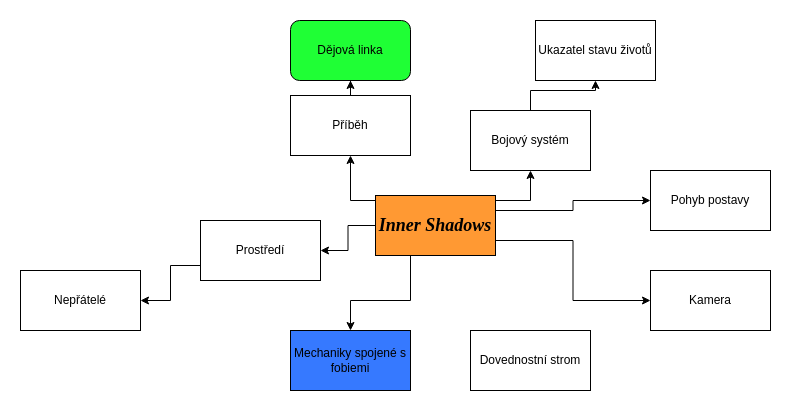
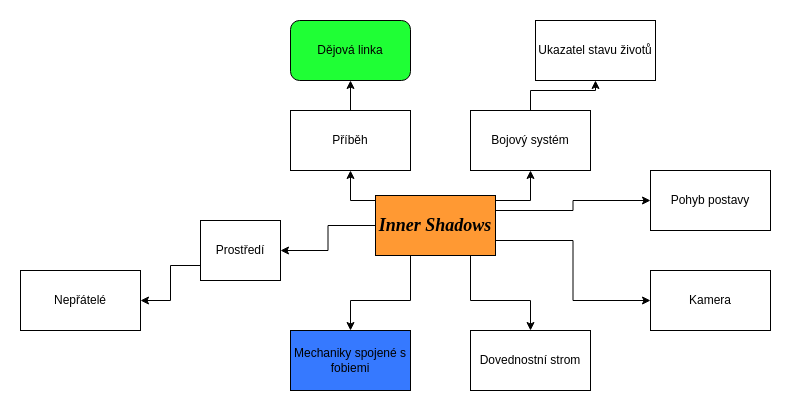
- <mxCell id="21" value="Příběh" style="rounded=0;whiteSpace=wrap;html=1;" parent="1" vertex="1"><mxGeometry x="290" y="95" width="120" height="60" as="geometry" /></mxCell>
+ <mxCell id="21" value="Příběh" style="rounded=0;whiteSpace=wrap;html=1;" parent="1" vertex="1"><mxGeometry x="290" y="110" width="120" height="60" as="geometry" /></mxCell>
- <mxCell id="12" value="Prostředí" style="rounded=0;whiteSpace=wrap;html=1;" parent="1" vertex="1"><mxGeometry x="200" y="220" width="120" height="60" as="geometry" /></mxCell>
+ <mxCell id="12" value="Prostředí" style="rounded=0;whiteSpace=wrap;html=1;" parent="1" vertex="1"><mxGeometry x="200" y="220" width="80" height="60" as="geometry" /></mxCell>
+ <mxCell id="2" style="edgeStyle=orthogonalEdgeStyle;rounded=0;orthogonalLoop=1;jettySize=auto;html=1;exitX=0.75;exitY=1;exitDx=0;exitDy=0;entryX=0.5;entryY=0;entryDx=0;entryDy=0;" parent="1" source="9" target="10" edge="1"><mxGeometry relative="1" as="geometry"><Array as="points"><mxPoint x="470" y="300" /><mxPoint x="530" y="300" /></Array></mxGeometry></mxCell>
